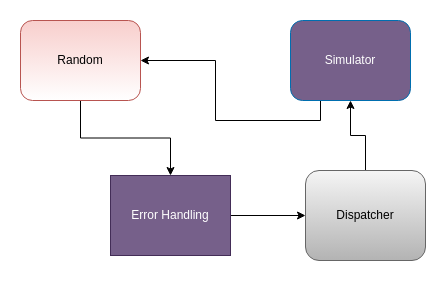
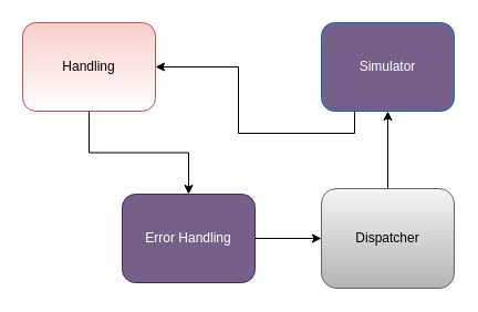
- <mxCell id="3" value="Random" style="rounded=1;whiteSpace=wrap;html=1;fillColor=#f8cecc;strokeColor=#b85450;gradientColor=#ffffff;" parent="1" vertex="1"><mxGeometry x="20" y="20" width="120" height="80" as="geometry" /></mxCell>
+ <mxCell id="3" value="Handling" style="rounded=1;whiteSpace=wrap;html=1;fillColor=#f8cecc;strokeColor=#b85450;gradientColor=#ffffff;" parent="1" vertex="1"><mxGeometry x="20" y="20" width="120" height="80" as="geometry" /></mxCell>
- <mxCell id="5" value="Error Handling" style="whiteSpace=wrap;html=1;fillColor=#76608a;strokeColor=#432D57;fontColor=#ffffff;rounded=0;" parent="1" vertex="1"><mxGeometry x="110" y="175" width="120" height="80" as="geometry" /></mxCell>
+ <mxCell id="5" value="Error Handling" style="rounded=1;whiteSpace=wrap;html=1;fillColor=#76608a;strokeColor=#432D57;fontColor=#ffffff;" parent="1" vertex="1"><mxGeometry x="110" y="175" width="120" height="80" as="geometry" /></mxCell>
- <mxCell id="9" value="Dispatcher" style="rounded=1;whiteSpace=wrap;html=1;fillColor=#f5f5f5;gradientColor=#b3b3b3;strokeColor=#666666;" parent="1" vertex="1"><mxGeometry x="305" y="170" width="120" height="90" as="geometry" /></mxCell>
+ <mxCell id="9" value="Dispatcher" style="rounded=1;whiteSpace=wrap;html=1;fillColor=#f5f5f5;gradientColor=#b3b3b3;strokeColor=#666666;" parent="1" vertex="1"><mxGeometry x="290" y="170" width="120" height="90" as="geometry" /></mxCell>
